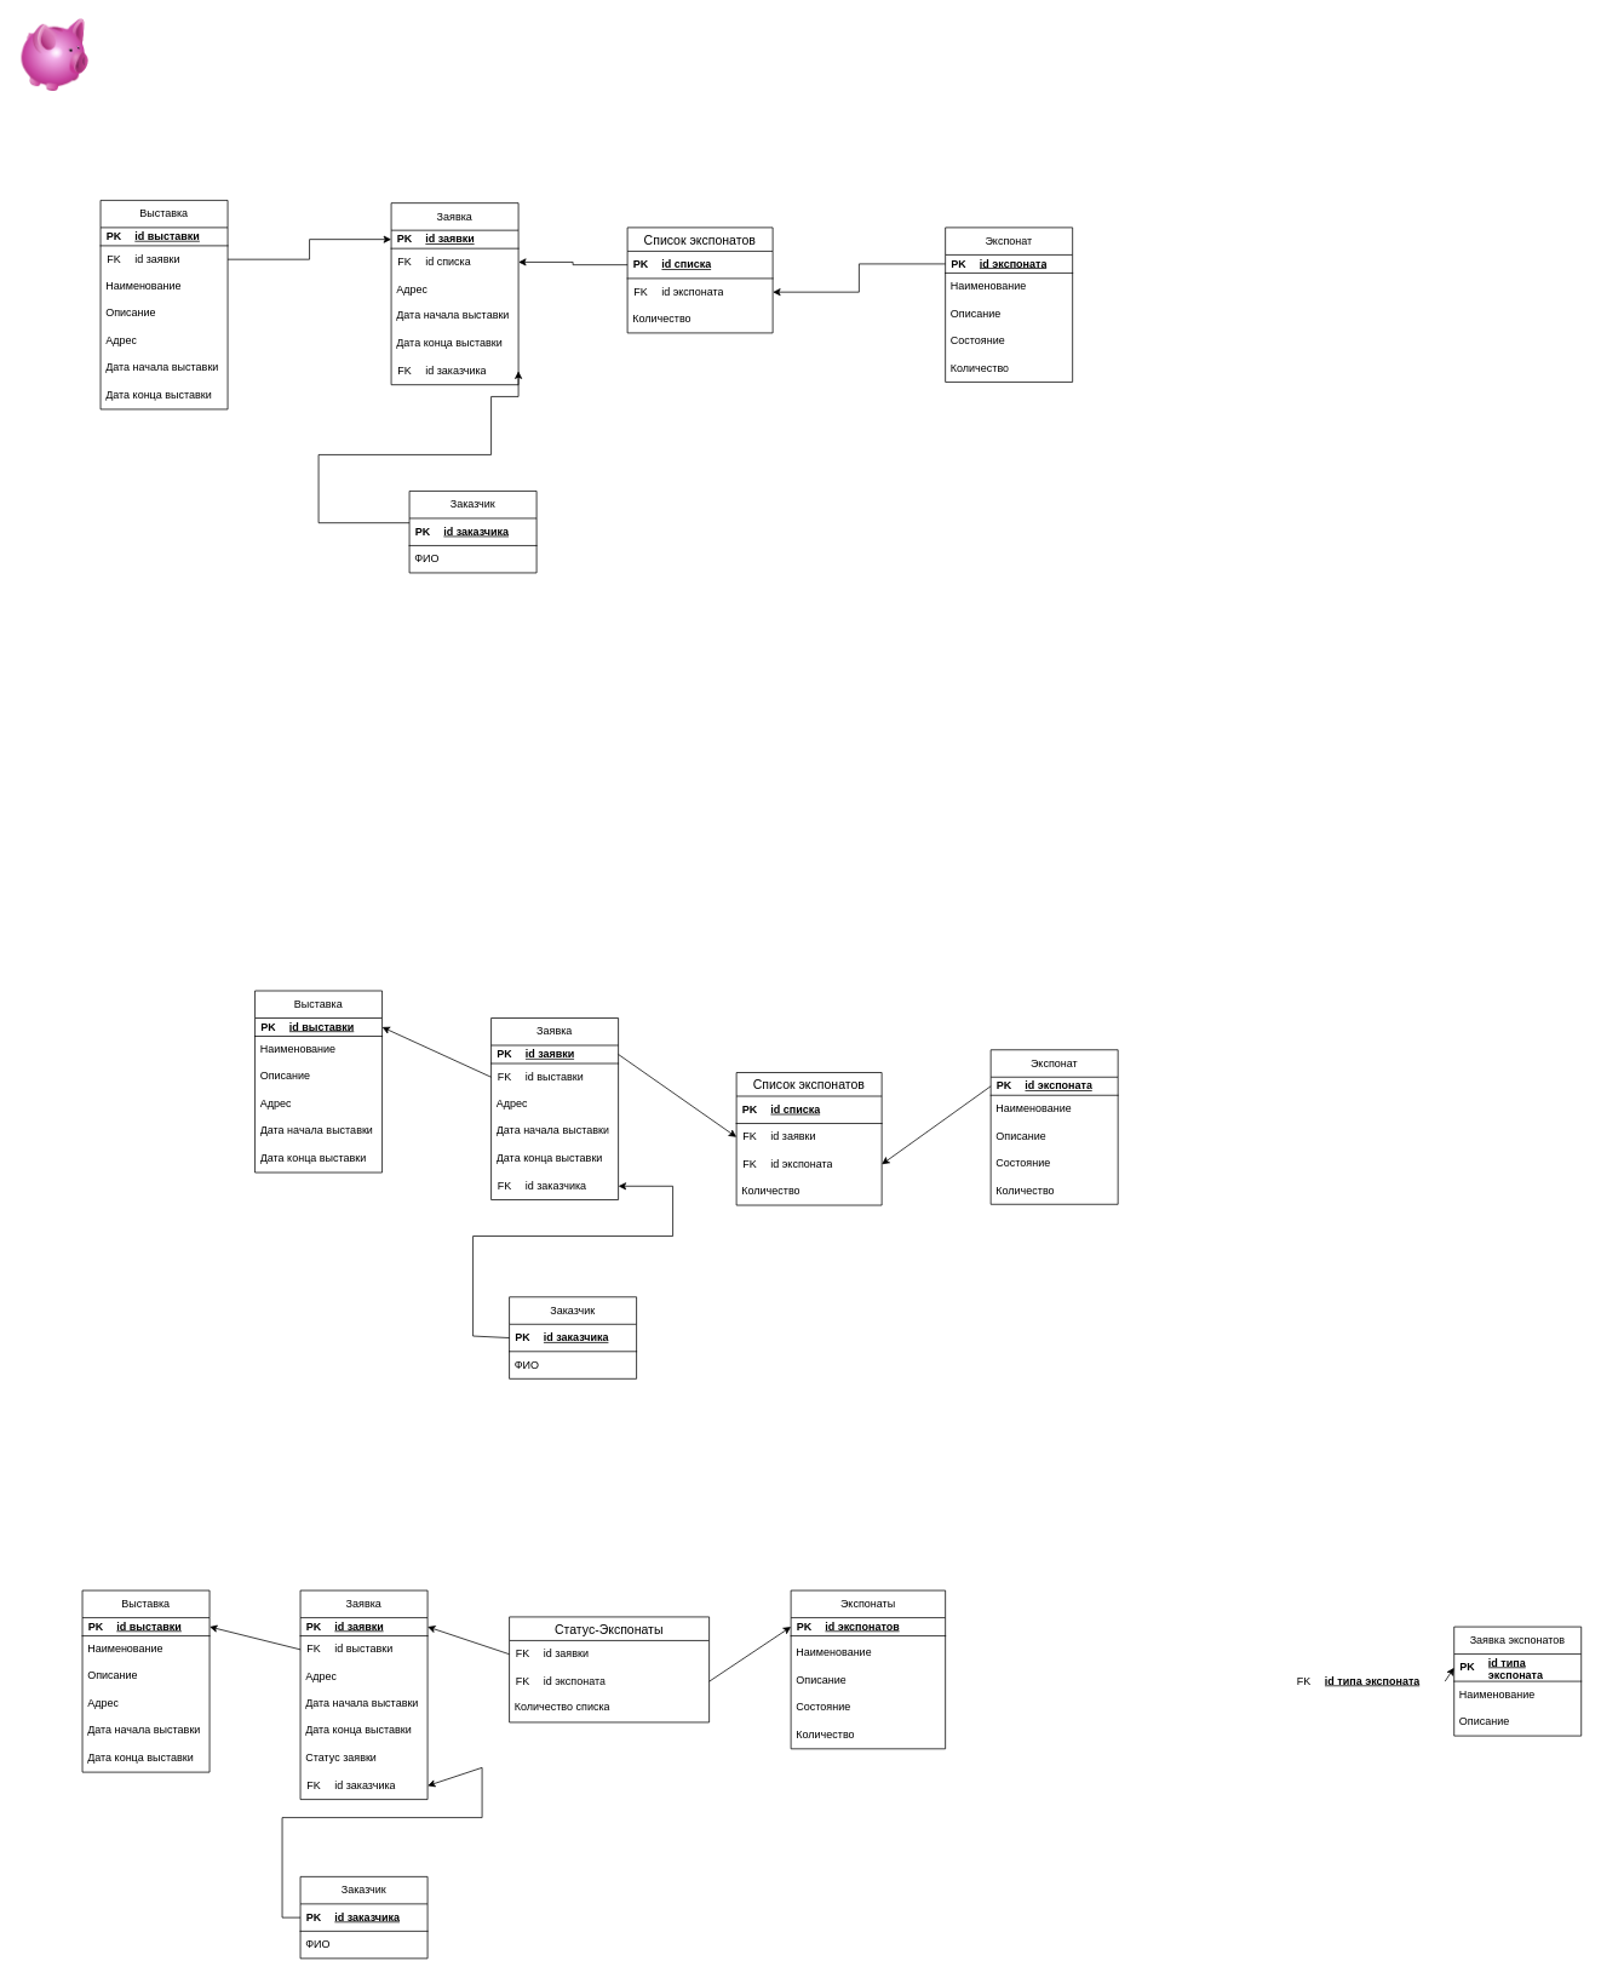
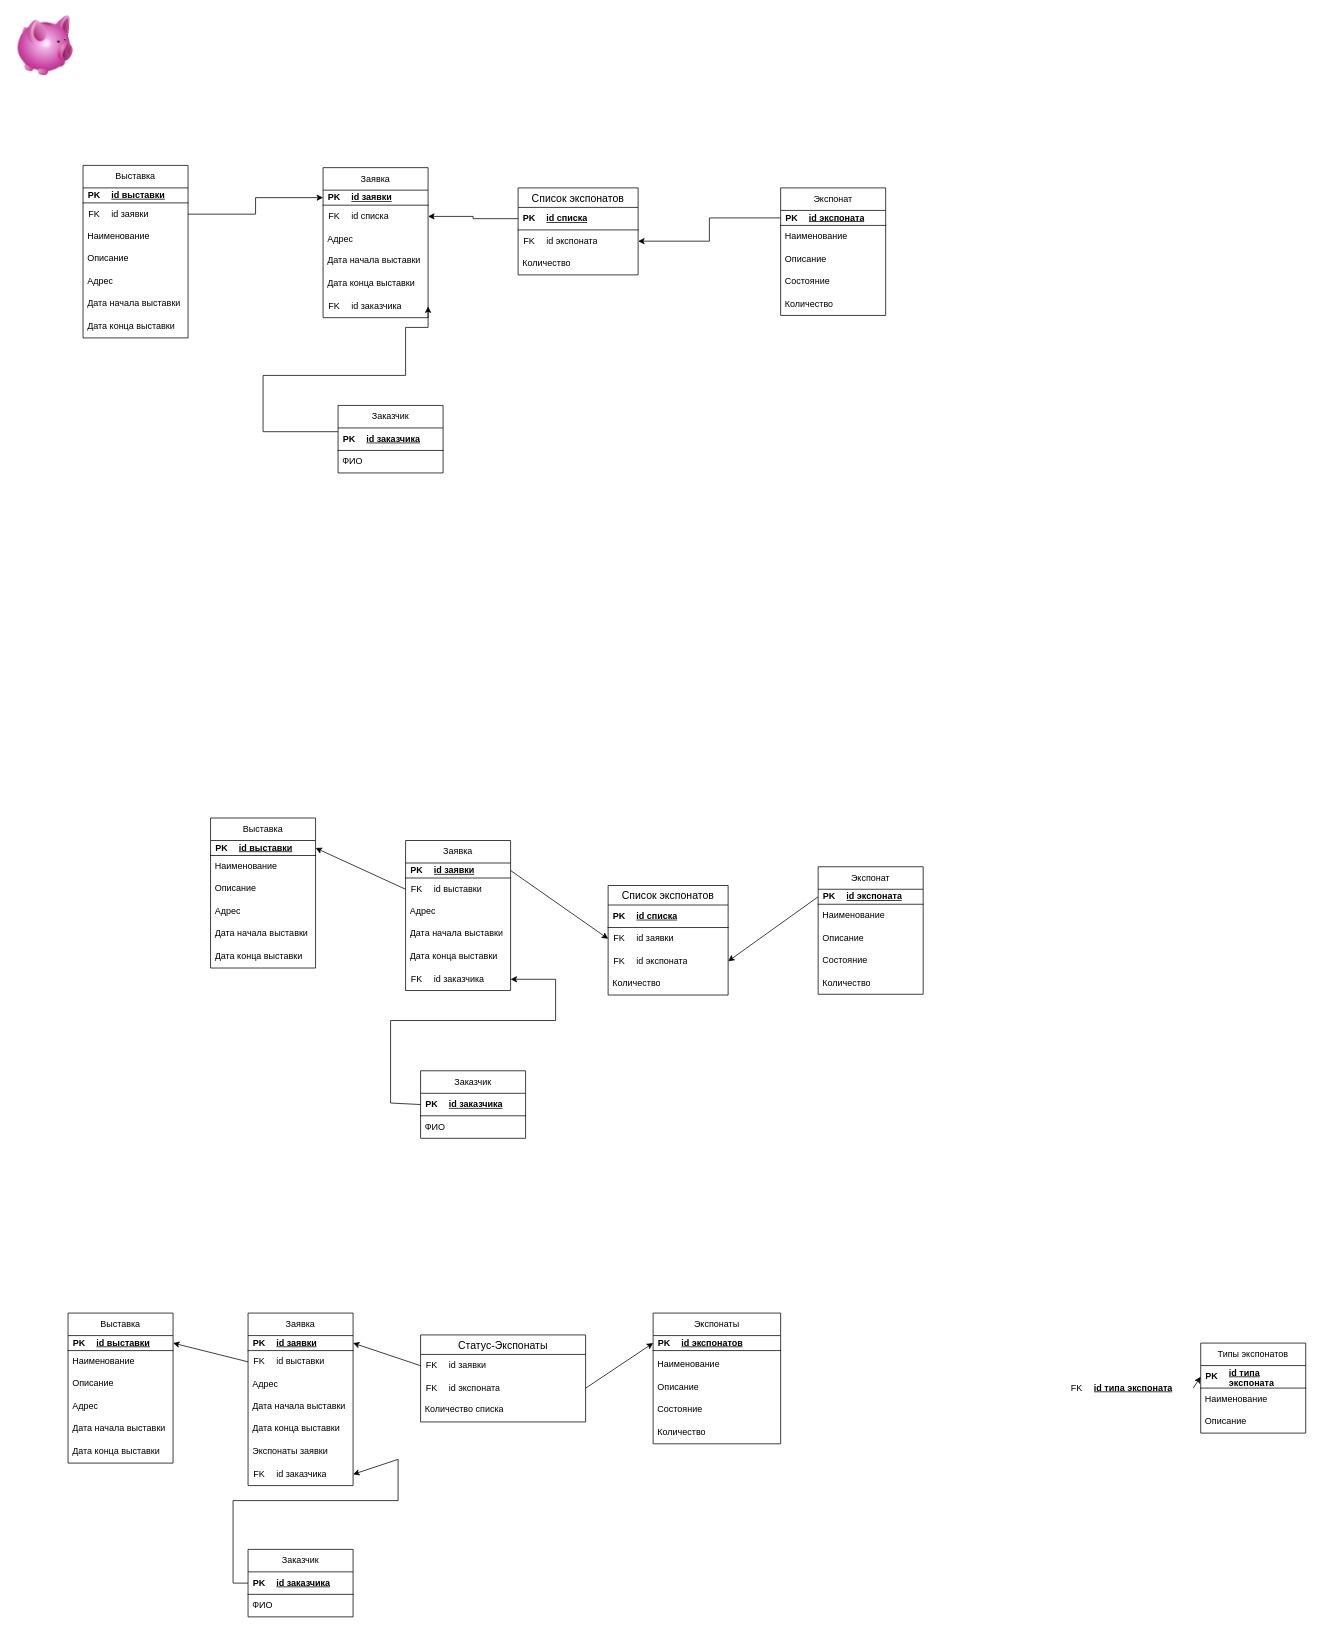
- <mxCell id="129" value="Заявка экспонатов" style="swimlane;fontStyle=0;childLayout=stackLayout;horizontal=1;startSize=30;horizontalStack=0;resizeParent=1;resizeParentMax=0;resizeLast=0;collapsible=1;marginBottom=0;whiteSpace=wrap;html=1;" vertex="1" parent="1"><mxGeometry x="1600" y="1790" width="140" height="120" as="geometry" /></mxCell>
+ <mxCell id="129" value="Типы экспонатов" style="swimlane;fontStyle=0;childLayout=stackLayout;horizontal=1;startSize=30;horizontalStack=0;resizeParent=1;resizeParentMax=0;resizeLast=0;collapsible=1;marginBottom=0;whiteSpace=wrap;html=1;" vertex="1" parent="1"><mxGeometry x="1600" y="1790" width="140" height="120" as="geometry" /></mxCell>
- <mxCell id="159" value="Статус заявки" style="text;strokeColor=none;fillColor=none;spacingLeft=4;spacingRight=4;overflow=hidden;rotatable=0;points=[[0,0.5],[1,0.5]];portConstraint=eastwest;fontSize=12;whiteSpace=wrap;html=1;" vertex="1" parent="147"><mxGeometry y="170" width="140" height="30" as="geometry" /></mxCell>
+ <mxCell id="159" value="Экспонаты заявки" style="text;strokeColor=none;fillColor=none;spacingLeft=4;spacingRight=4;overflow=hidden;rotatable=0;points=[[0,0.5],[1,0.5]];portConstraint=eastwest;fontSize=12;whiteSpace=wrap;html=1;" vertex="1" parent="147"><mxGeometry y="170" width="140" height="30" as="geometry" /></mxCell>
